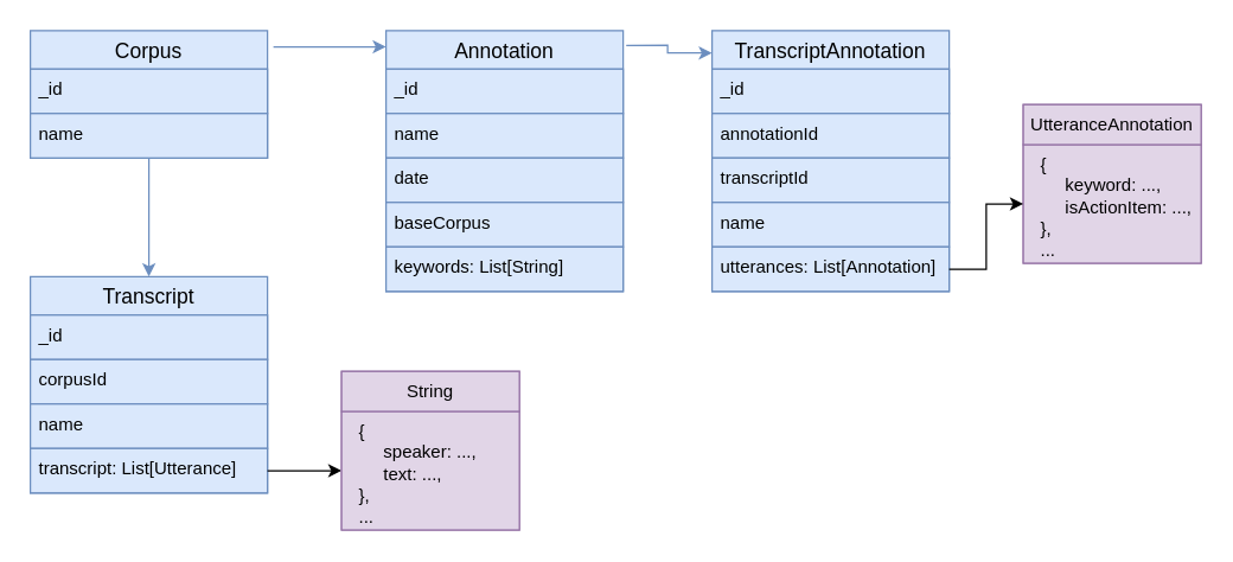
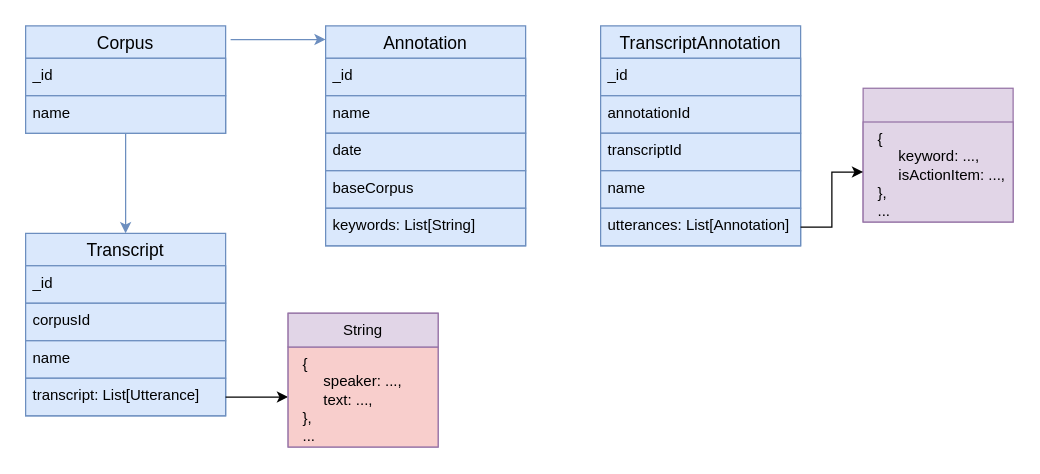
- <mxCell id="13" style="edgeStyle=orthogonalEdgeStyle;rounded=0;orthogonalLoop=1;jettySize=auto;html=1;entryX=0;entryY=0.086;entryDx=0;entryDy=0;entryPerimeter=0;exitX=1.013;exitY=0.057;exitDx=0;exitDy=0;exitPerimeter=0;fillColor=#dae8fc;strokeColor=#6c8ebf;" edge="1" parent="1" source="14" target="23"><mxGeometry relative="1" as="geometry" /></mxCell>
- <mxCell id="31" value="UtteranceAnnotation" style="whiteSpace=wrap;html=1;align=center;fillColor=#e1d5e7;strokeColor=#9673a6;" vertex="1" parent="29"><mxGeometry width="120" height="27" as="geometry" /></mxCell>
- <mxCell id="21" value="{&lt;br&gt;&amp;nbsp; &amp;nbsp; &amp;nbsp;speaker: ...,&lt;br&gt;&amp;nbsp; &amp;nbsp; &amp;nbsp;text: ...,&lt;br&gt;},&lt;br&gt;..." style="whiteSpace=wrap;html=1;align=left;verticalAlign=top;spacingLeft=10;fillColor=#e1d5e7;strokeColor=#9673a6;" vertex="1" parent="20"><mxGeometry y="27" width="120" height="80" as="geometry" /></mxCell>
+ <mxCell id="21" value="{&lt;br&gt;&amp;nbsp; &amp;nbsp; &amp;nbsp;speaker: ...,&lt;br&gt;&amp;nbsp; &amp;nbsp; &amp;nbsp;text: ...,&lt;br&gt;},&lt;br&gt;..." style="whiteSpace=wrap;html=1;align=left;verticalAlign=top;spacingLeft=10;fillColor=#f8cecc;strokeColor=#9673a6;" vertex="1" parent="20"><mxGeometry y="27" width="120" height="80" as="geometry" /></mxCell>
